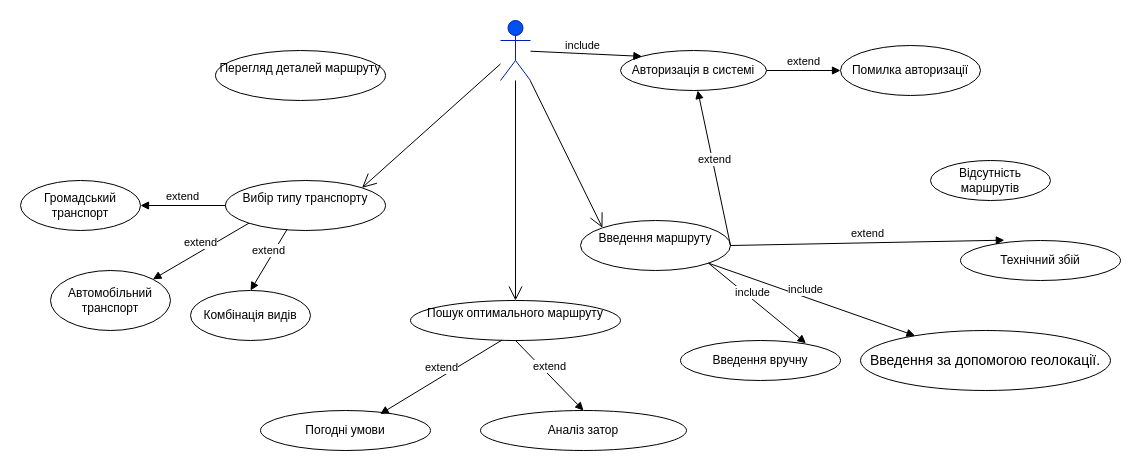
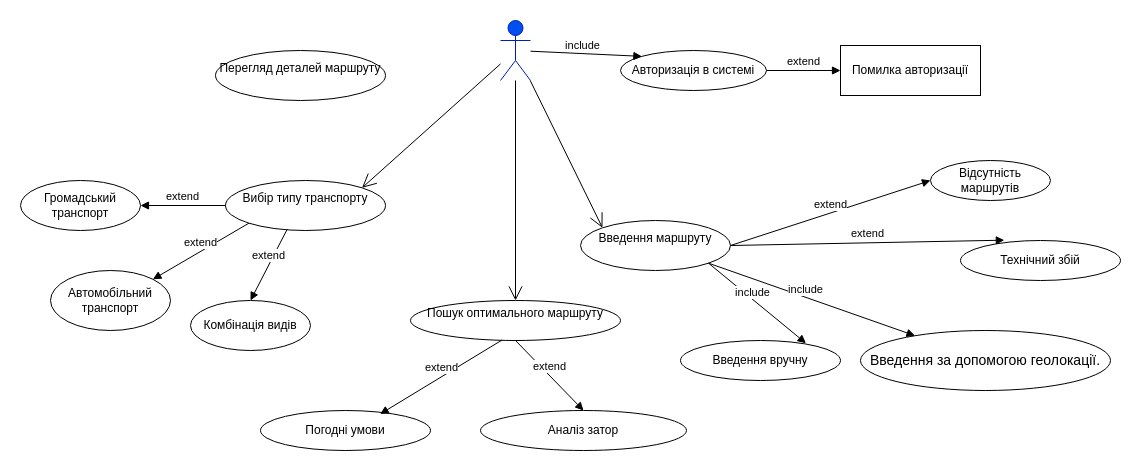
- <mxCell id="14" value="Помилка авторизації" style="ellipse;whiteSpace=wrap;html=1;" parent="1" vertex="1"><mxGeometry x="840" y="45" width="140" height="50" as="geometry" /></mxCell>
+ <mxCell id="14" value="Помилка авторизації" style="whiteSpace=wrap;html=1;rounded=0;" parent="1" vertex="1"><mxGeometry x="840" y="45" width="140" height="50" as="geometry" /></mxCell>
- <mxCell id="17" value="e&lt;span style=&quot;background-color: light-dark(#ffffff, var(--ge-dark-color, #121212)); color: light-dark(rgb(0, 0, 0), rgb(255, 255, 255));&quot;&gt;xtend&lt;/span&gt;" style="html=1;verticalAlign=bottom;endArrow=block;curved=0;rounded=0;exitX=1;exitY=0.5;exitDx=0;exitDy=0;" parent="1" source="4" target="3" edge="1"><mxGeometry width="80" relative="1" as="geometry"><mxPoint x="776" y="80" as="sourcePoint" /><mxPoint x="850" y="80" as="targetPoint" /></mxGeometry></mxCell>
+ <mxCell id="17" value="e&lt;span style=&quot;background-color: light-dark(#ffffff, var(--ge-dark-color, #121212)); color: light-dark(rgb(0, 0, 0), rgb(255, 255, 255));&quot;&gt;xtend&lt;/span&gt;" style="html=1;verticalAlign=bottom;endArrow=block;curved=0;rounded=0;exitX=1;exitY=0.5;exitDx=0;exitDy=0;entryX=0;entryY=0.5;entryDx=0;entryDy=0;" parent="1" source="4" target="16" edge="1"><mxGeometry width="80" relative="1" as="geometry"><mxPoint x="776" y="80" as="sourcePoint" /><mxPoint x="850" y="80" as="targetPoint" /></mxGeometry></mxCell>
- <mxCell id="28" value="Комбінація видів" style="ellipse;whiteSpace=wrap;html=1;" parent="1" vertex="1"><mxGeometry x="190" y="290" width="120" height="50" as="geometry" /></mxCell>
+ <mxCell id="28" value="Комбінація видів" style="ellipse;whiteSpace=wrap;html=1;" parent="1" vertex="1"><mxGeometry x="190" y="300" width="120" height="50" as="geometry" /></mxCell>
